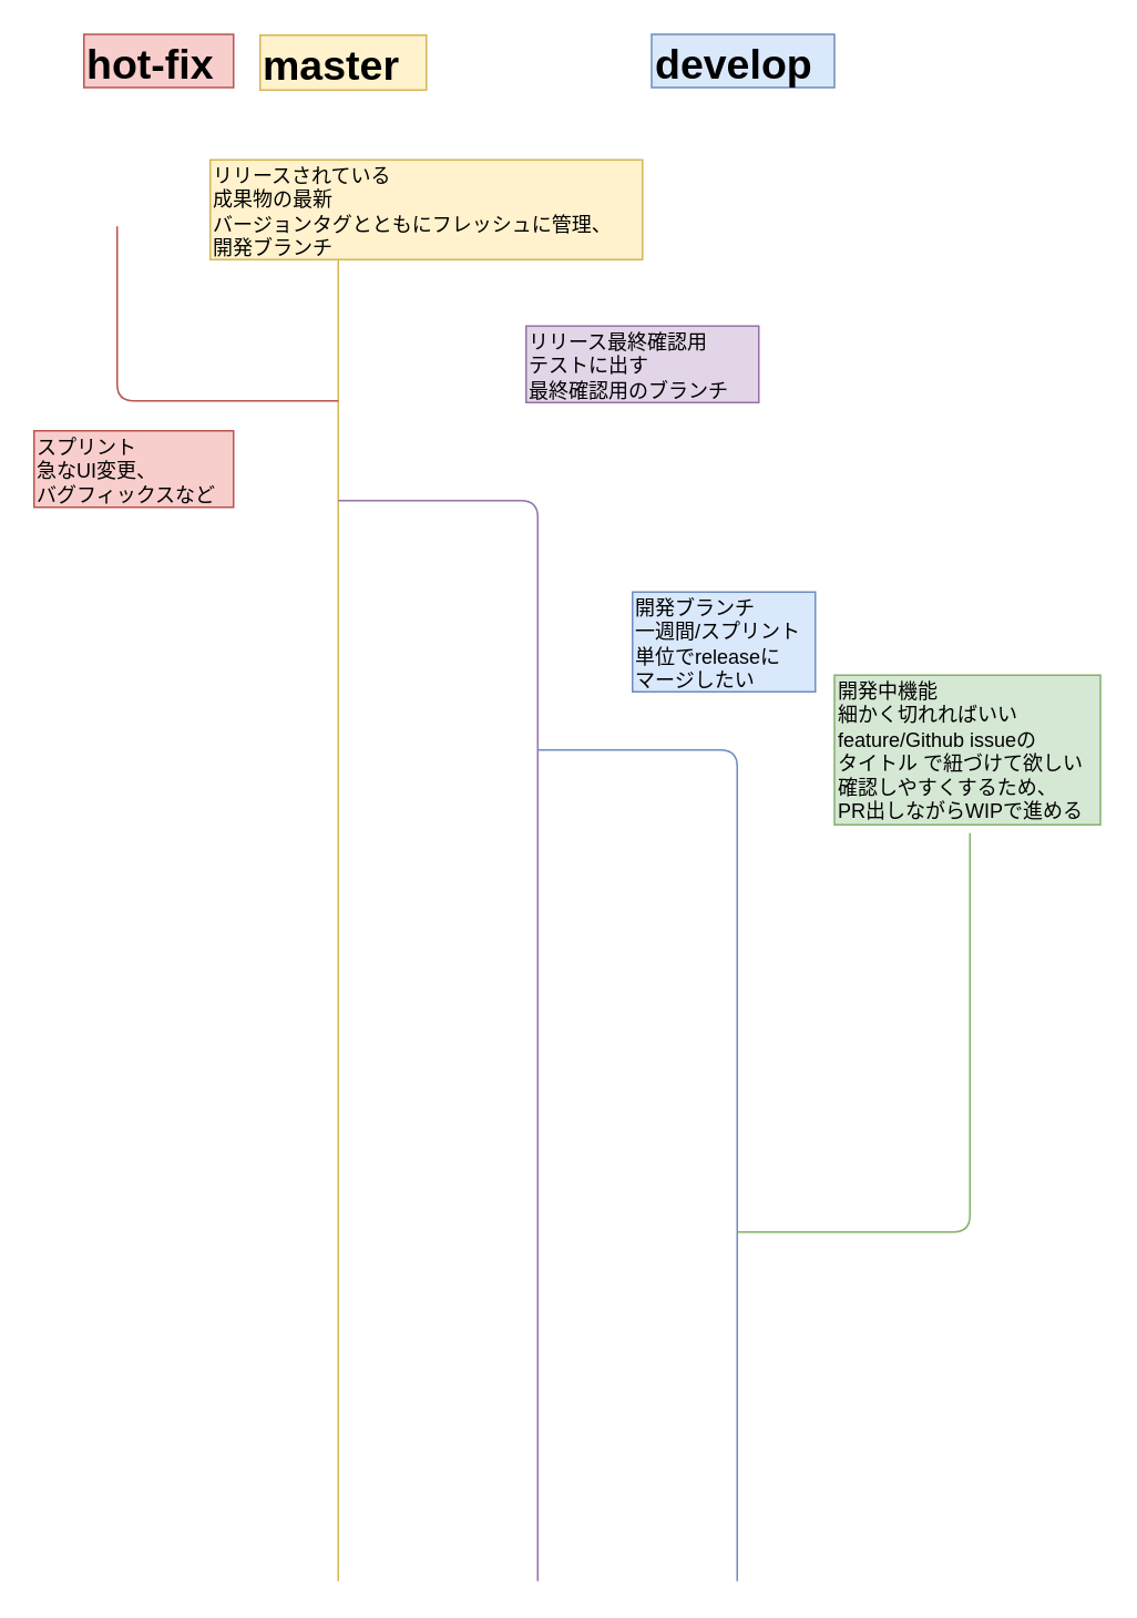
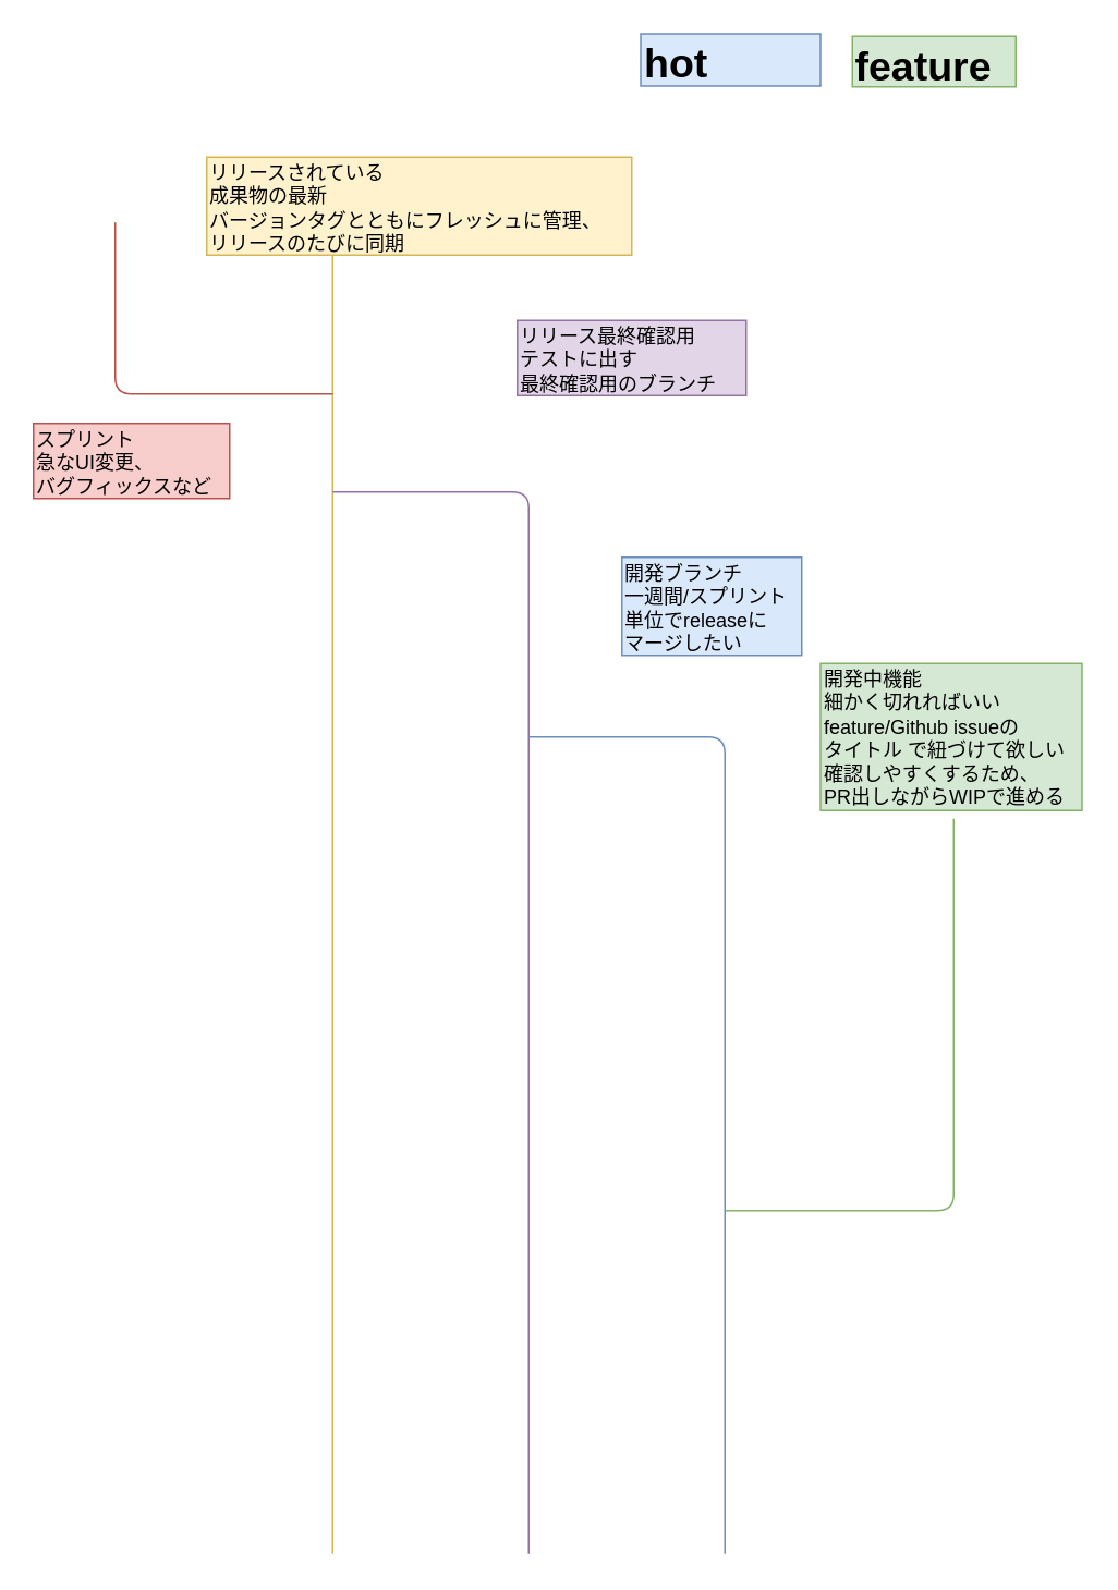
- <mxCell id="8" value="&lt;span style=&quot;font-size: 25px&quot;&gt;&lt;b&gt;develop&lt;br&gt;&lt;/b&gt;&lt;/span&gt;" style="text;html=1;resizable=0;points=[];autosize=1;align=left;verticalAlign=top;spacingTop=-4;fillColor=#dae8fc;strokeColor=#6c8ebf;" vertex="1" parent="1"><mxGeometry x="391.5" y="20" width="110" height="32" as="geometry" /></mxCell>
+ <mxCell id="8" value="&lt;span style=&quot;font-size: 25px&quot;&gt;&lt;b&gt;hot&lt;br&gt;&lt;/b&gt;&lt;/span&gt;" style="text;html=1;resizable=0;points=[];autosize=1;align=left;verticalAlign=top;spacingTop=-4;fillColor=#dae8fc;strokeColor=#6c8ebf;" vertex="1" parent="1"><mxGeometry x="391.5" y="20" width="110" height="32" as="geometry" /></mxCell>
- <mxCell id="10" value="&lt;span style=&quot;font-size: 25px&quot;&gt;&lt;b&gt;hot-fix&lt;br&gt;&lt;/b&gt;&lt;/span&gt;" style="text;html=1;resizable=0;points=[];autosize=1;align=left;verticalAlign=top;spacingTop=-4;fillColor=#f8cecc;strokeColor=#b85450;" vertex="1" parent="1"><mxGeometry x="50" y="20" width="90" height="32" as="geometry" /></mxCell>
- <mxCell id="7" value="&lt;font style=&quot;font-size: 25px&quot;&gt;&lt;b&gt;master&lt;/b&gt;&lt;/font&gt;" style="text;html=1;resizable=0;points=[];autosize=1;align=left;verticalAlign=top;spacingTop=-4;fillColor=#fff2cc;strokeColor=#d6b656;" vertex="1" parent="1"><mxGeometry x="156" y="20.5" width="100" height="33" as="geometry" /></mxCell>
+ <mxCell id="9" value="&lt;span style=&quot;font-size: 25px&quot;&gt;&lt;b&gt;feature&lt;br&gt;&lt;/b&gt;&lt;/span&gt;" style="text;html=1;resizable=0;points=[];autosize=1;align=left;verticalAlign=top;spacingTop=-4;fillColor=#d5e8d4;strokeColor=#82b366;" vertex="1" parent="1"><mxGeometry x="521" y="21.5" width="100" height="31" as="geometry" /></mxCell>
- <mxCell id="14" value="リリースされている&lt;br&gt;成果物の最新&lt;br&gt;バージョンタグとともにフレッシュに管理、&lt;br&gt;開発ブランチ&lt;br&gt;" style="text;html=1;resizable=0;points=[];autosize=1;align=left;verticalAlign=top;spacingTop=-4;strokeColor=#d6b656;fillColor=#fff2cc;" vertex="1" parent="1"><mxGeometry x="126" y="95.5" width="260" height="60" as="geometry" /></mxCell>
+ <mxCell id="14" value="リリースされている&lt;br&gt;成果物の最新&lt;br&gt;バージョンタグとともにフレッシュに管理、&lt;br&gt;リリースのたびに同期&lt;br&gt;" style="text;html=1;resizable=0;points=[];autosize=1;align=left;verticalAlign=top;spacingTop=-4;strokeColor=#d6b656;fillColor=#fff2cc;" vertex="1" parent="1"><mxGeometry x="126" y="95.5" width="260" height="60" as="geometry" /></mxCell>
- <mxCell id="12" value="開発ブランチ&lt;br&gt;一週間/スプリント&lt;br&gt;単位でreleaseに&lt;br&gt;マージしたい&lt;br&gt;" style="text;html=1;resizable=0;points=[];autosize=1;align=left;verticalAlign=top;spacingTop=-4;strokeColor=#6c8ebf;fillColor=#dae8fc;" vertex="1" parent="1"><mxGeometry x="380" y="355.5" width="110" height="60" as="geometry" /></mxCell>
+ <mxCell id="12" value="開発ブランチ&lt;br&gt;一週間/スプリント&lt;br&gt;単位でreleaseに&lt;br&gt;マージしたい&lt;br&gt;" style="text;html=1;resizable=0;points=[];autosize=1;align=left;verticalAlign=top;spacingTop=-4;strokeColor=#6c8ebf;fillColor=#dae8fc;" vertex="1" parent="1"><mxGeometry x="380" y="340.5" width="110" height="60" as="geometry" /></mxCell>
